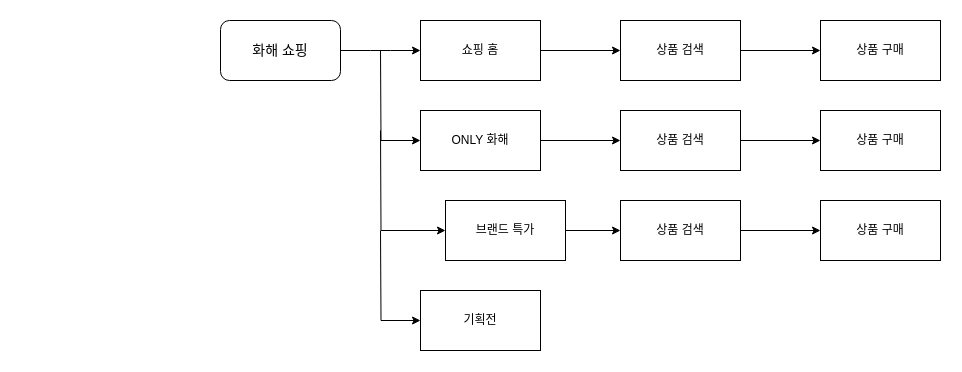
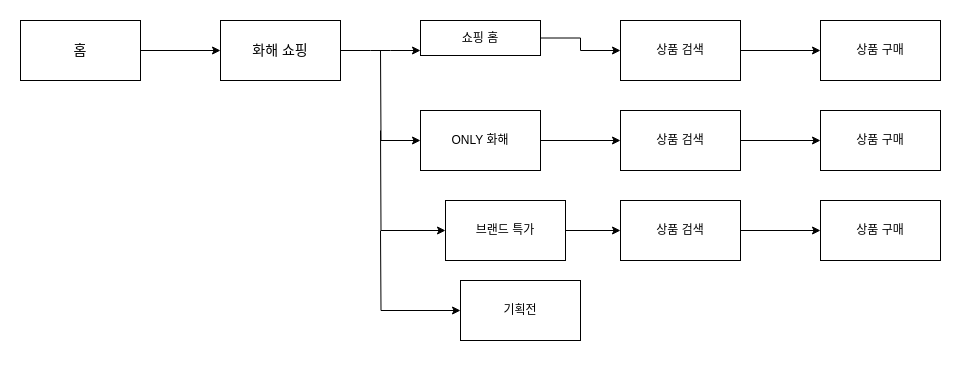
+ <mxCell id="3" value="&lt;font style=&quot;font-size: 14px&quot;&gt;홈&lt;/font&gt;" style="rounded=0;whiteSpace=wrap;html=1;" vertex="1" parent="1"><mxGeometry x="20" y="20" width="120" height="60" as="geometry" /></mxCell>
+ <mxCell id="2" value="" style="edgeStyle=orthogonalEdgeStyle;rounded=0;orthogonalLoop=1;jettySize=auto;html=1;" edge="1" parent="1" source="3" target="5"><mxGeometry relative="1" as="geometry" /></mxCell>
- <mxCell id="5" value="&lt;font style=&quot;font-size: 14px&quot;&gt;화해 쇼핑&lt;/font&gt;" style="whiteSpace=wrap;html=1;rounded=1;" vertex="1" parent="1"><mxGeometry x="220" y="20" width="120" height="60" as="geometry" /></mxCell>
+ <mxCell id="5" value="&lt;font style=&quot;font-size: 14px&quot;&gt;화해 쇼핑&lt;/font&gt;" style="rounded=0;whiteSpace=wrap;html=1;" vertex="1" parent="1"><mxGeometry x="220" y="20" width="120" height="60" as="geometry" /></mxCell>
- <mxCell id="7" value="쇼핑 홈" style="whiteSpace=wrap;html=1;rounded=0;" vertex="1" parent="1"><mxGeometry x="420" y="20" width="120" height="60" as="geometry" /></mxCell>
+ <mxCell id="7" value="쇼핑 홈" style="whiteSpace=wrap;html=1;rounded=0;" vertex="1" parent="1"><mxGeometry x="420" y="20" width="120" height="35" as="geometry" /></mxCell>
- <mxCell id="15" value="기획전" style="whiteSpace=wrap;html=1;rounded=0;" vertex="1" parent="1"><mxGeometry x="420" y="290" width="120" height="60" as="geometry" /></mxCell>
+ <mxCell id="15" value="기획전" style="whiteSpace=wrap;html=1;rounded=0;" vertex="1" parent="1"><mxGeometry x="460" y="280" width="120" height="60" as="geometry" /></mxCell>
